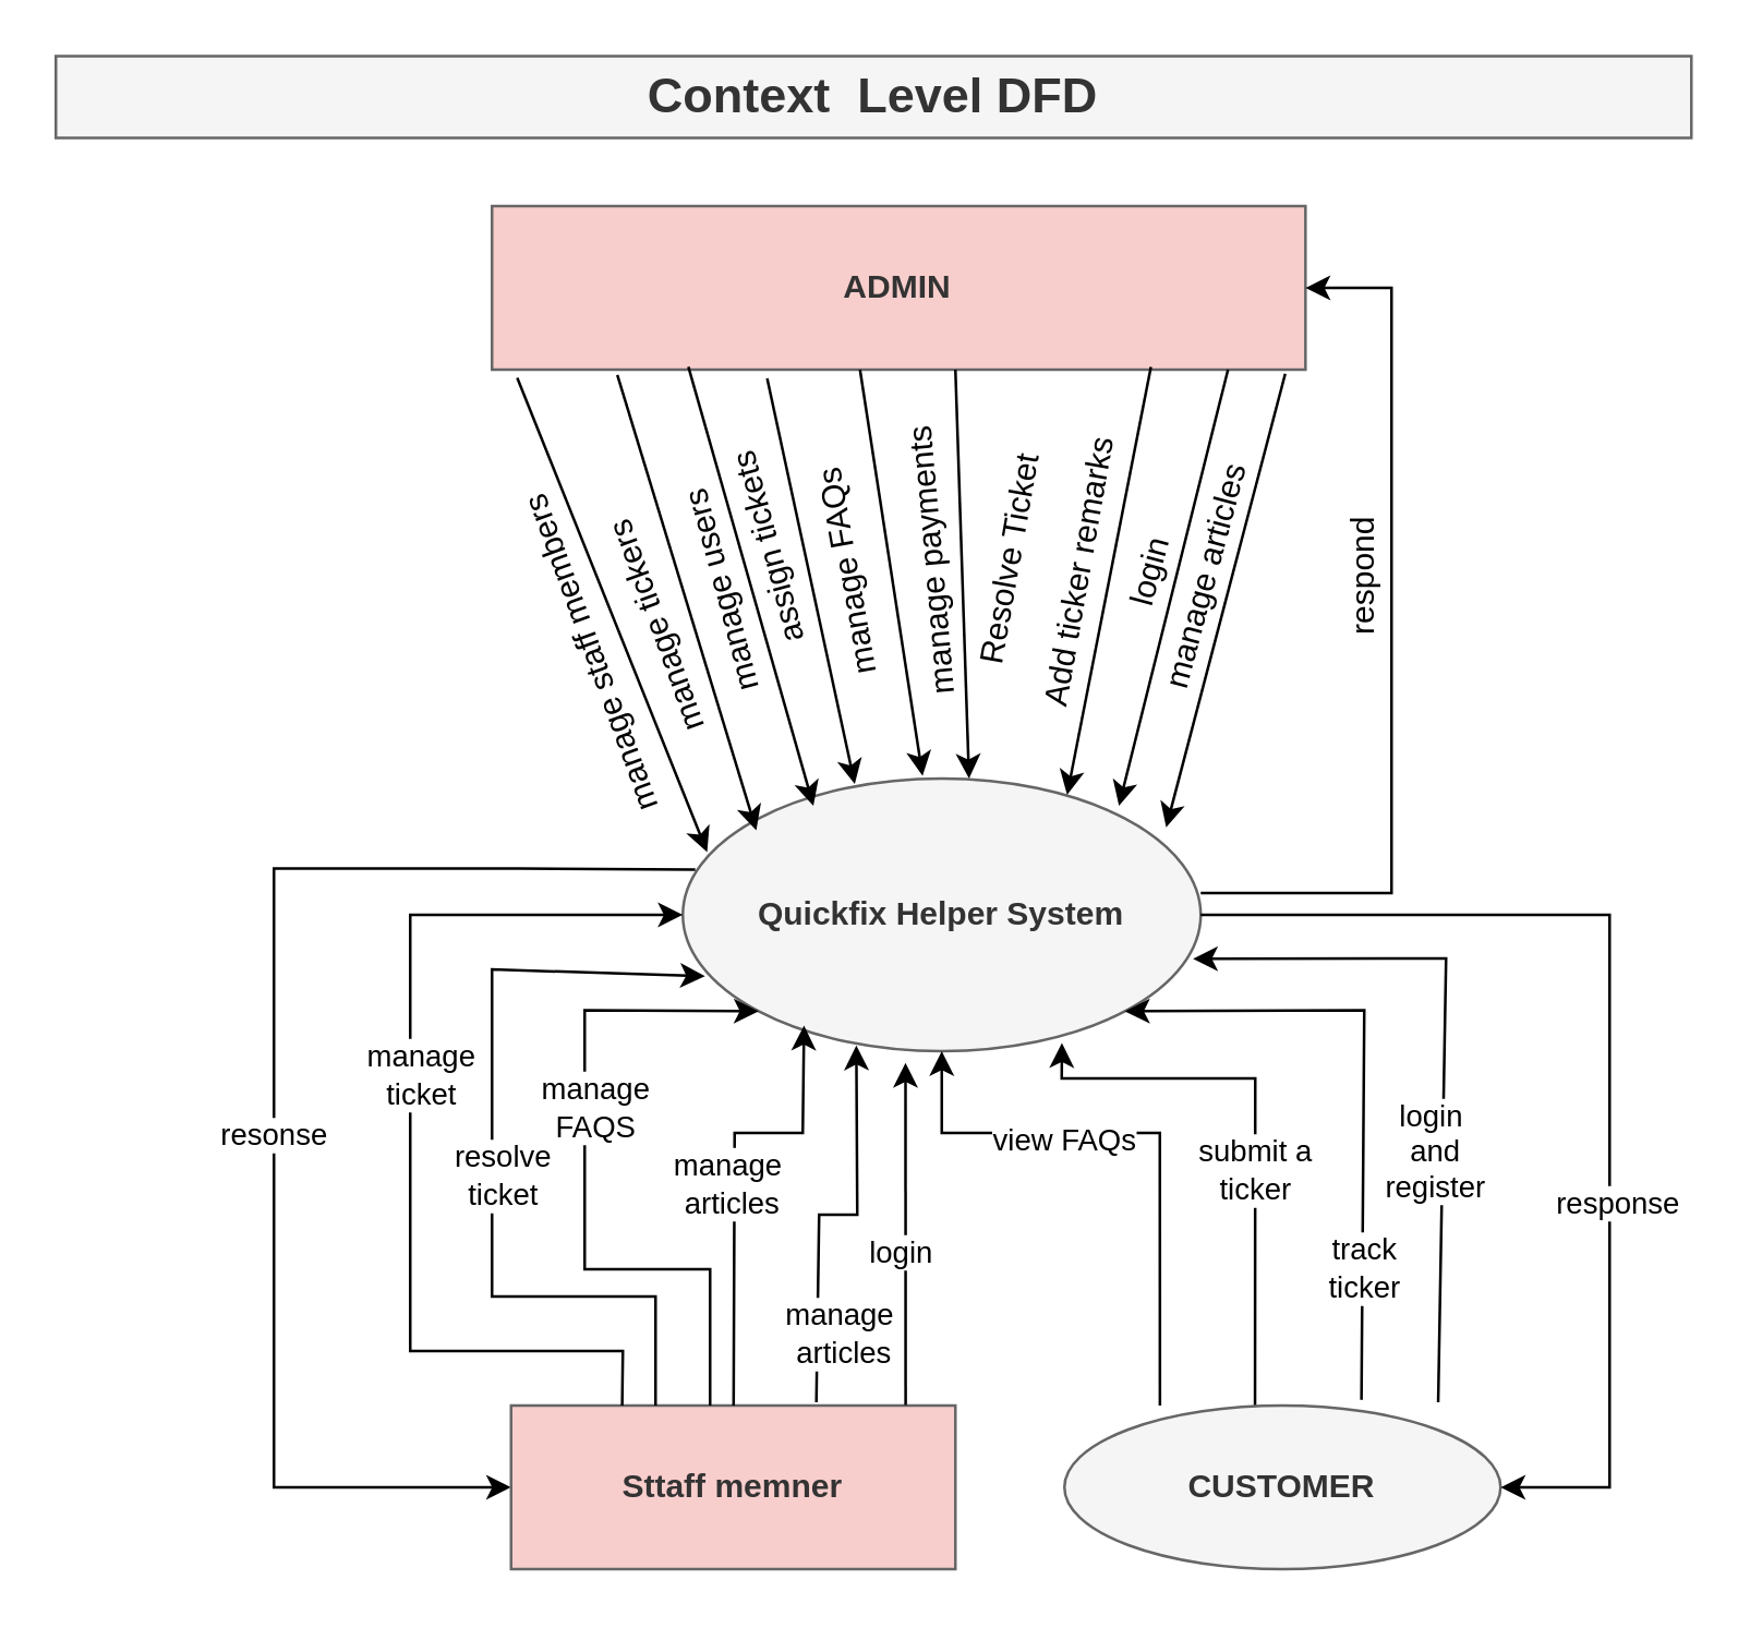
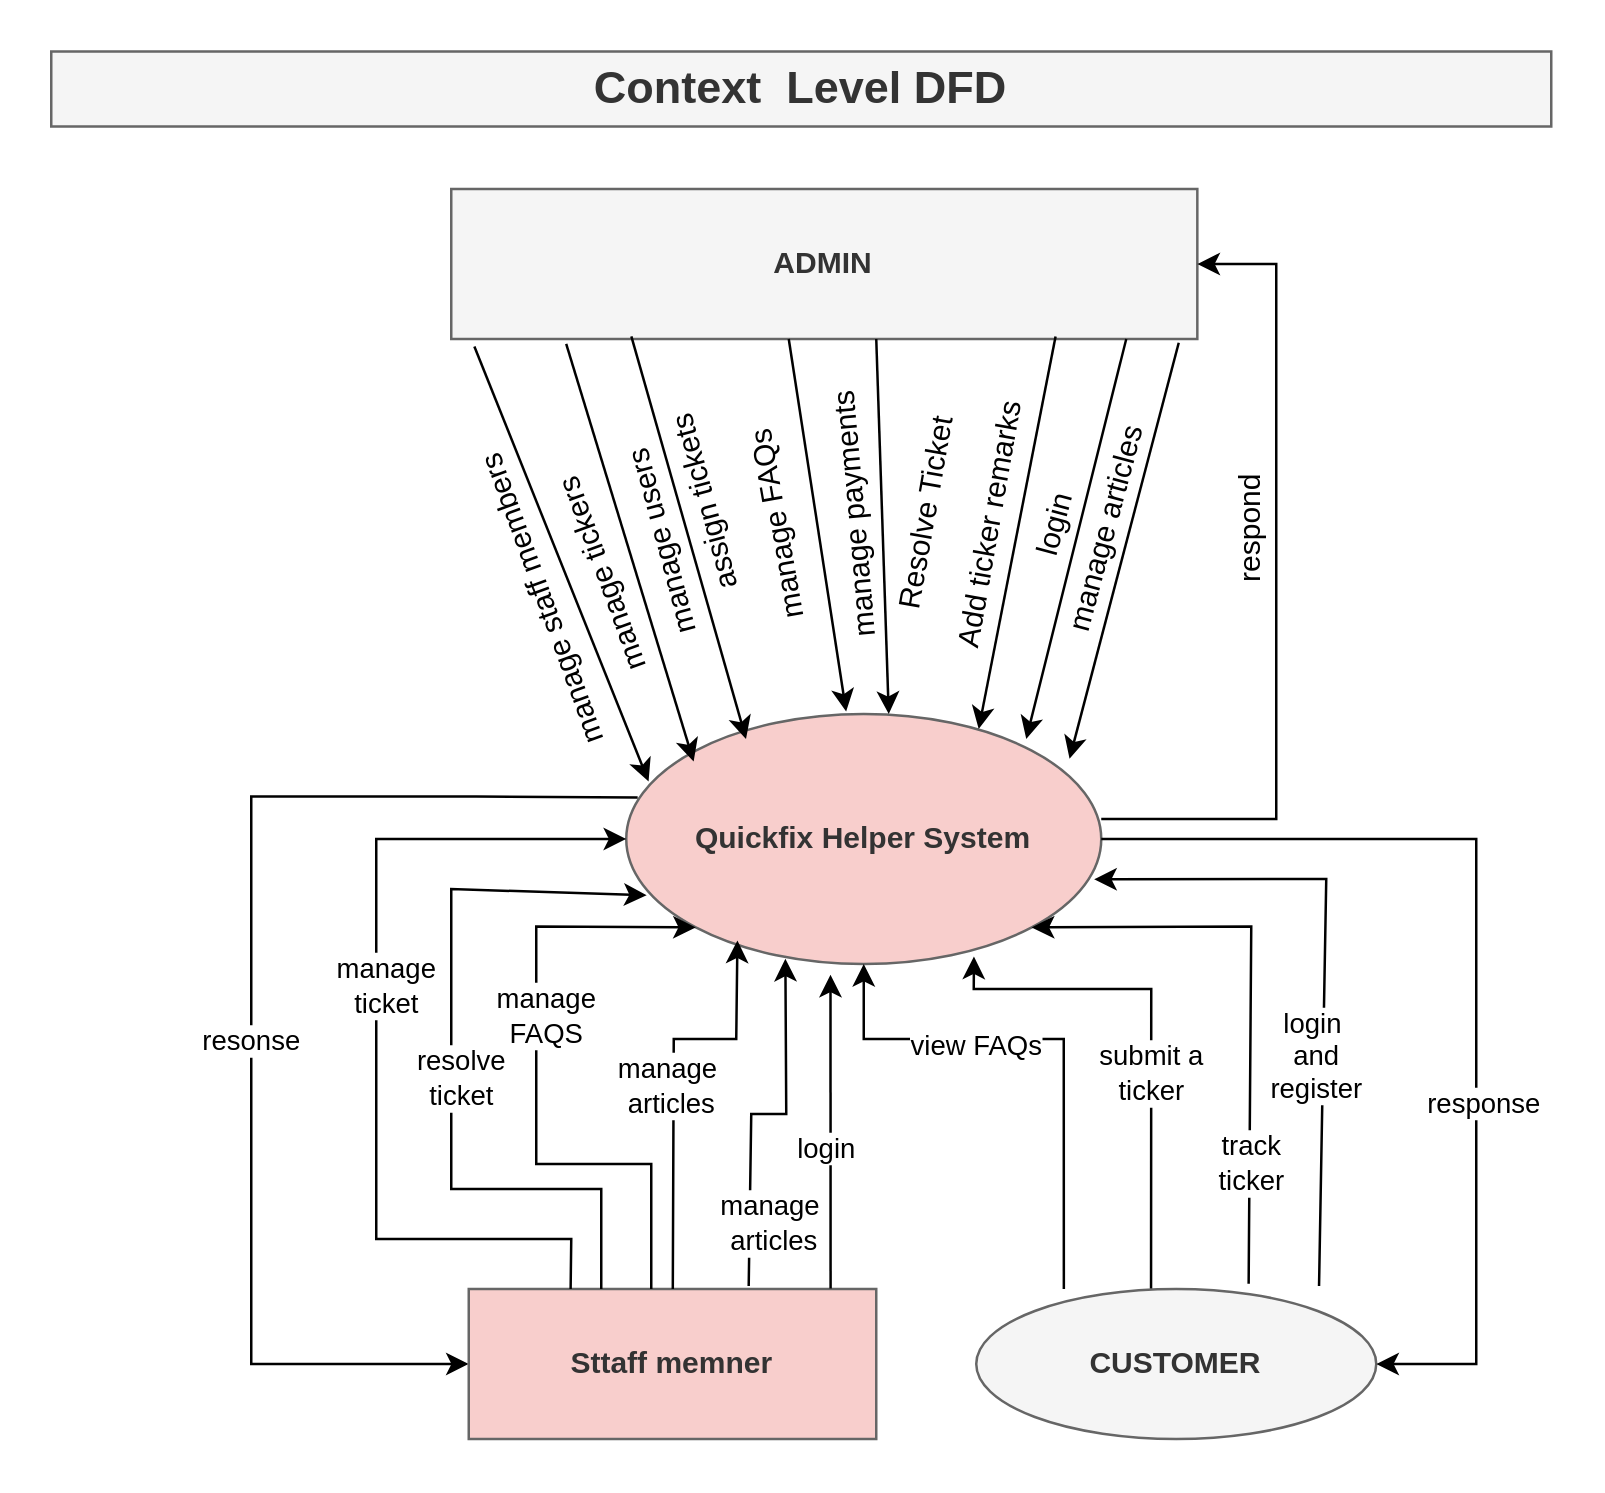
- <mxCell id="4" value="&lt;b&gt;ADMIN&lt;/b&gt;" style="rounded=0;whiteSpace=wrap;html=1;fillColor=#f8cecc;strokeColor=#666666;fontColor=#333333;" parent="1" vertex="1"><mxGeometry x="180" width="298.43" height="60" as="geometry" y="75" /></mxCell>
+ <mxCell id="4" value="&lt;b&gt;ADMIN&lt;/b&gt;" style="rounded=0;whiteSpace=wrap;html=1;fillColor=#f5f5f5;strokeColor=#666666;fontColor=#333333;" parent="1" vertex="1"><mxGeometry x="180" width="298.43" height="60" as="geometry" y="75" /></mxCell>
- <mxCell id="15" value="" style="endArrow=classic;html=1;rounded=0;exitX=1;exitY=1;exitDx=0;exitDy=0;entryX=0.332;entryY=0.02;entryDx=0;entryDy=0;entryPerimeter=0;" parent="1" source="16" target="2" edge="1"><mxGeometry width="50" height="50" relative="1" as="geometry"><mxPoint x="247" y="95.5" as="sourcePoint" /><mxPoint x="216.05" y="324.5" as="targetPoint" /><Array as="points" /></mxGeometry></mxCell>
- <mxCell id="2" value="&lt;b&gt;Quickfix Helper System&lt;/b&gt;" style="ellipse;whiteSpace=wrap;html=1;fillColor=#f5f5f5;strokeColor=#666666;fontColor=#333333;" parent="1" vertex="1"><mxGeometry x="250" y="285" width="190" height="100" as="geometry" /></mxCell>
+ <mxCell id="2" value="&lt;b&gt;Quickfix Helper System&lt;/b&gt;" style="ellipse;whiteSpace=wrap;html=1;fillColor=#f8cecc;strokeColor=#666666;fontColor=#333333;" parent="1" vertex="1"><mxGeometry x="250" y="285" width="190" height="100" as="geometry" /></mxCell>
